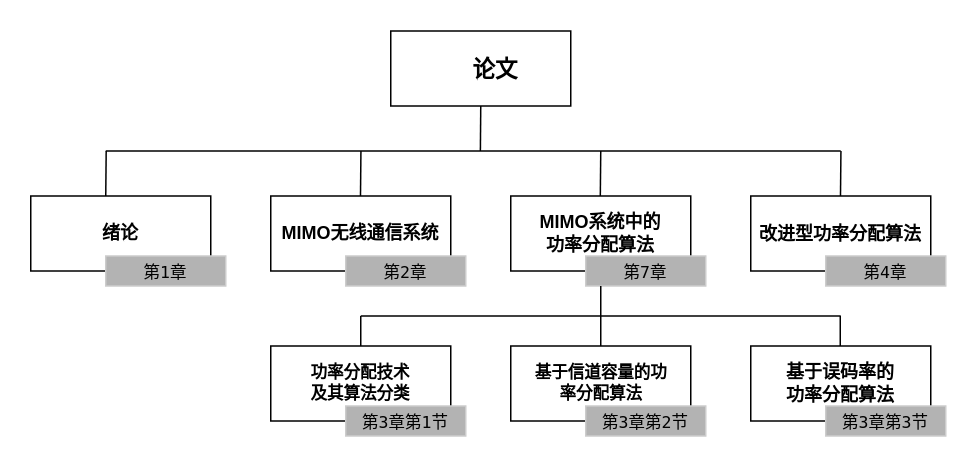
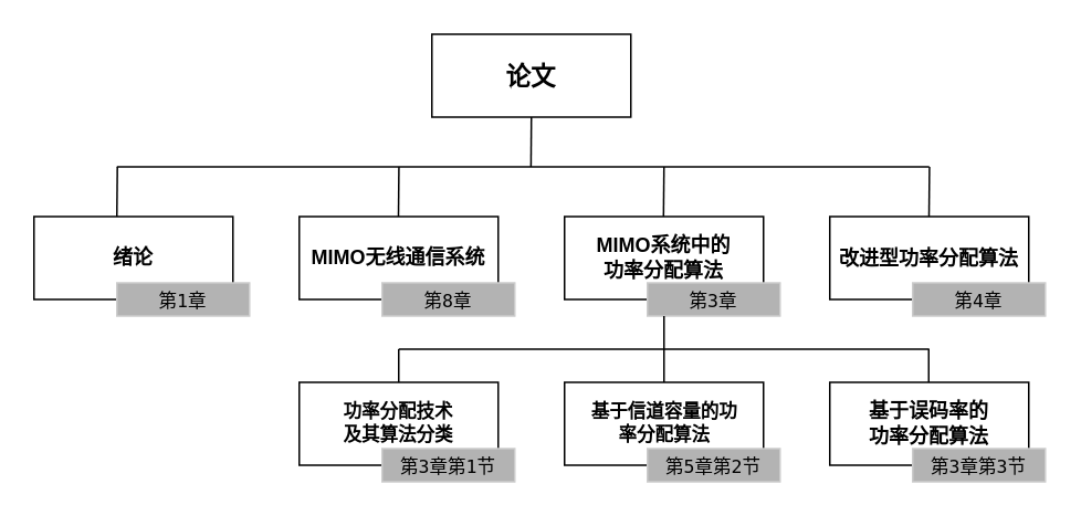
- <mxCell id="3" value="&lt;h3&gt;&lt;font style=&quot;font-size: 15px&quot;&gt;论文&lt;/font&gt;&lt;/h3&gt;" style="text;html=1;strokeColor=none;fillColor=none;align=center;verticalAlign=middle;whiteSpace=wrap;rounded=0;" vertex="1" parent="1"><mxGeometry x="300" y="30" width="60" height="30" as="geometry" /></mxCell>
+ <mxCell id="3" value="&lt;h3&gt;&lt;font style=&quot;font-size: 15px&quot;&gt;论文&lt;/font&gt;&lt;/h3&gt;" style="text;html=1;strokeColor=none;fillColor=none;align=center;verticalAlign=middle;whiteSpace=wrap;rounded=0;" vertex="1" parent="1"><mxGeometry x="290" y="30" width="60" height="30" as="geometry" /></mxCell>
- <mxCell id="23" value="&lt;pre&gt;&lt;font style=&quot;font-size: 11px&quot;&gt;第2章&lt;/font&gt;&lt;/pre&gt;" style="text;html=1;strokeColor=none;fillColor=none;align=center;verticalAlign=middle;whiteSpace=wrap;rounded=0;fontSize=13;" vertex="1" parent="1"><mxGeometry x="240" y="165" width="60" height="30" as="geometry" /></mxCell>
+ <mxCell id="23" value="&lt;pre&gt;&lt;font style=&quot;font-size: 11px&quot;&gt;第8章&lt;/font&gt;&lt;/pre&gt;" style="text;html=1;strokeColor=none;fillColor=none;align=center;verticalAlign=middle;whiteSpace=wrap;rounded=0;fontSize=13;" vertex="1" parent="1"><mxGeometry x="240" y="165" width="60" height="30" as="geometry" /></mxCell>
- <mxCell id="24" value="&lt;pre&gt;&lt;font style=&quot;font-size: 11px&quot;&gt;第7章&lt;/font&gt;&lt;/pre&gt;" style="text;html=1;strokeColor=none;fillColor=none;align=center;verticalAlign=middle;whiteSpace=wrap;rounded=0;fontSize=13;" vertex="1" parent="1"><mxGeometry x="400" y="165" width="60" height="30" as="geometry" /></mxCell>
+ <mxCell id="24" value="&lt;pre&gt;&lt;font style=&quot;font-size: 11px&quot;&gt;第3章&lt;/font&gt;&lt;/pre&gt;" style="text;html=1;strokeColor=none;fillColor=none;align=center;verticalAlign=middle;whiteSpace=wrap;rounded=0;fontSize=13;" vertex="1" parent="1"><mxGeometry x="400" y="165" width="60" height="30" as="geometry" /></mxCell>
- <mxCell id="29" value="&lt;pre&gt;&lt;font style=&quot;font-size: 11px&quot;&gt;第3章第2节&lt;/font&gt;&lt;/pre&gt;" style="text;html=1;strokeColor=none;fillColor=none;align=center;verticalAlign=middle;whiteSpace=wrap;rounded=0;fontSize=13;" vertex="1" parent="1"><mxGeometry x="400" y="265" width="60" height="30" as="geometry" /></mxCell>
+ <mxCell id="29" value="&lt;pre&gt;&lt;font style=&quot;font-size: 11px&quot;&gt;第5章第2节&lt;/font&gt;&lt;/pre&gt;" style="text;html=1;strokeColor=none;fillColor=none;align=center;verticalAlign=middle;whiteSpace=wrap;rounded=0;fontSize=13;" vertex="1" parent="1"><mxGeometry x="400" y="265" width="60" height="30" as="geometry" /></mxCell>
